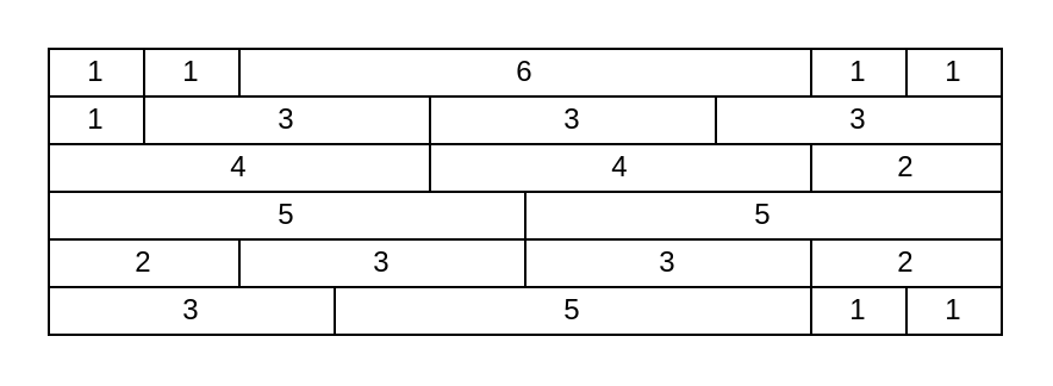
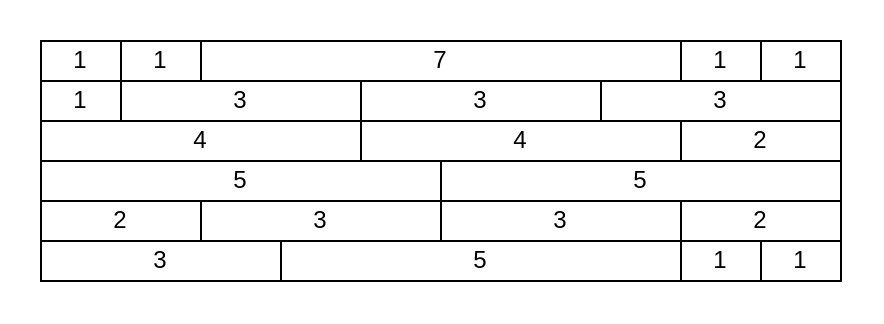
- <mxCell id="21" value="6" style="rounded=0;whiteSpace=wrap;html=1;" vertex="1" parent="1"><mxGeometry x="100" y="20" width="240" height="20" as="geometry" /></mxCell>
+ <mxCell id="21" value="7" style="rounded=0;whiteSpace=wrap;html=1;" vertex="1" parent="1"><mxGeometry x="100" y="20" width="240" height="20" as="geometry" /></mxCell>
